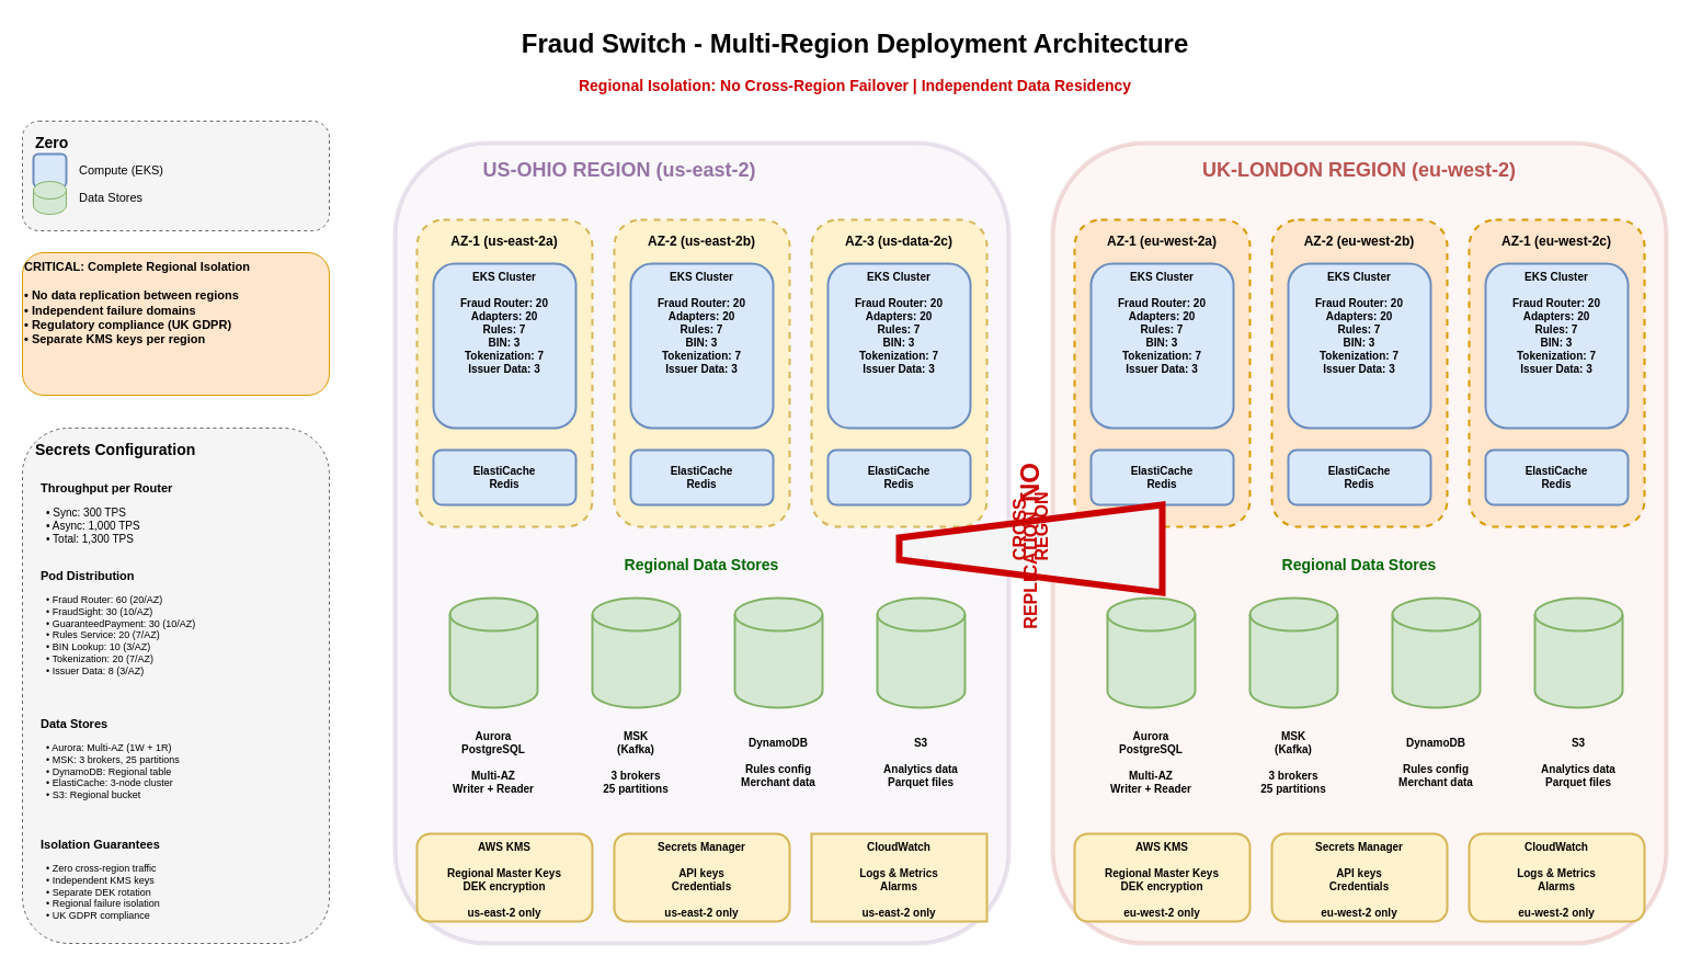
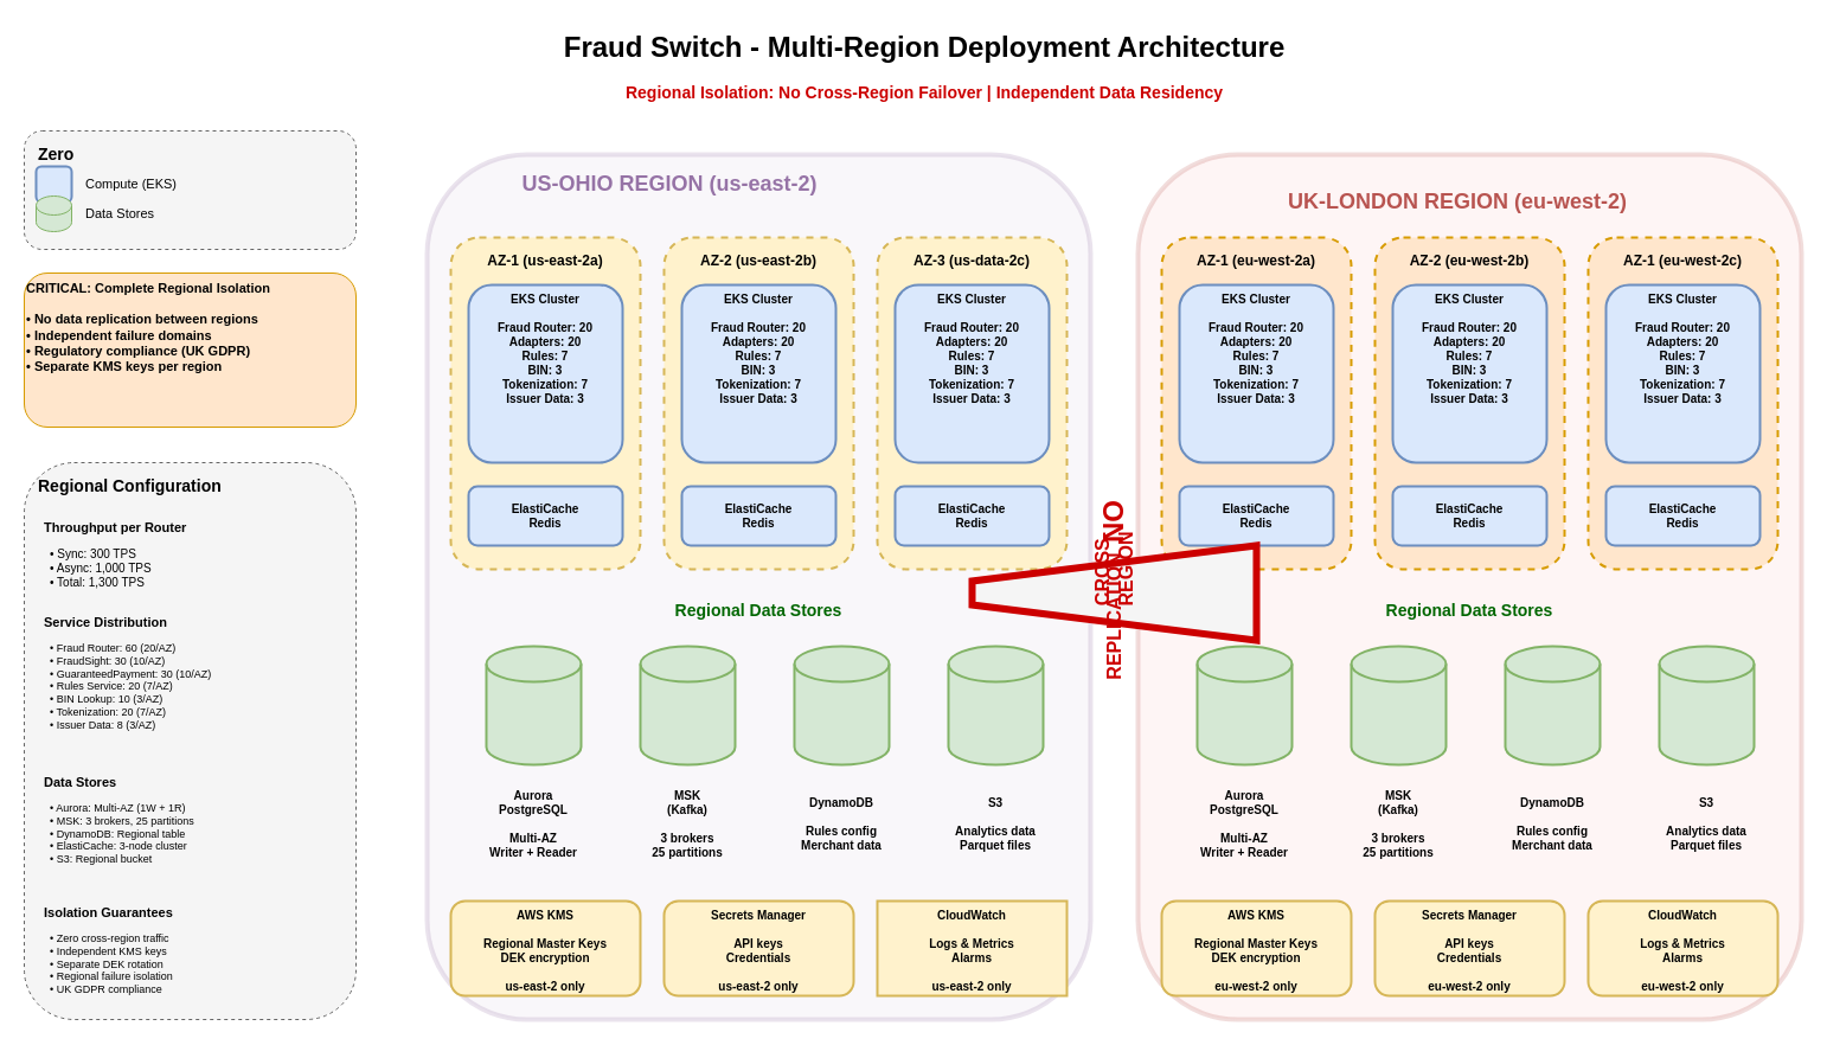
- <mxCell id="38" value="UK-LONDON REGION (eu-west-2)" style="text;html=1;strokeColor=none;fillColor=none;align=center;verticalAlign=middle;whiteSpace=wrap;rounded=0;fontSize=18;fontStyle=1;fontColor=#b85450;" vertex="1" parent="1"><mxGeometry x="1070" y="140" width="340" height="30" as="geometry" /></mxCell>
+ <mxCell id="38" value="UK-LONDON REGION (eu-west-2)" style="text;html=1;strokeColor=none;fillColor=none;align=center;verticalAlign=middle;whiteSpace=wrap;rounded=0;fontSize=18;fontStyle=1;fontColor=#b85450;" vertex="1" parent="1"><mxGeometry x="1060" y="155" width="340" height="30" as="geometry" /></mxCell>
- <mxCell id="68" value="Secrets Configuration" style="text;html=1;strokeColor=none;fillColor=none;align=left;verticalAlign=middle;whiteSpace=wrap;rounded=0;fontSize=14;fontStyle=1" vertex="1" parent="1"><mxGeometry x="30" y="400" width="200" height="20" as="geometry" /></mxCell>
+ <mxCell id="68" value="Regional Configuration" style="text;html=1;strokeColor=none;fillColor=none;align=left;verticalAlign=middle;whiteSpace=wrap;rounded=0;fontSize=14;fontStyle=1" vertex="1" parent="1"><mxGeometry x="30" y="400" width="200" height="20" as="geometry" /></mxCell>
- <mxCell id="71" value="Pod Distribution" style="text;html=1;strokeColor=none;fillColor=none;align=left;verticalAlign=middle;whiteSpace=wrap;rounded=0;fontSize=11;fontStyle=1" vertex="1" parent="1"><mxGeometry x="35" y="515" width="200" height="20" as="geometry" /></mxCell>
+ <mxCell id="71" value="Service Distribution" style="text;html=1;strokeColor=none;fillColor=none;align=left;verticalAlign=middle;whiteSpace=wrap;rounded=0;fontSize=11;fontStyle=1" vertex="1" parent="1"><mxGeometry x="35" y="515" width="200" height="20" as="geometry" /></mxCell>
